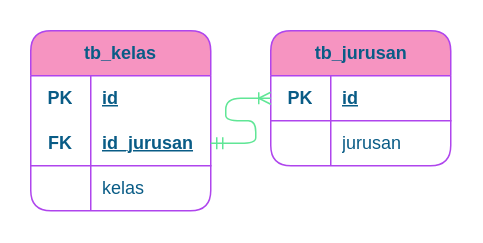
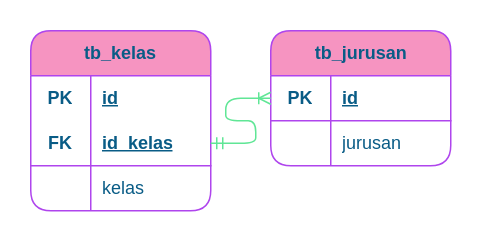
- <mxCell id="15" value="id_jurusan" style="shape=partialRectangle;connectable=0;fillColor=none;top=0;left=0;bottom=0;right=0;align=left;spacingLeft=6;fontStyle=5;overflow=hidden;html=1;whiteSpace=wrap;rounded=1;strokeColor=#AF45ED;fontColor=#095C86;" vertex="1" parent="13"><mxGeometry x="40" width="80" height="30" as="geometry"><mxRectangle width="80" height="30" as="alternateBounds" /></mxGeometry></mxCell>
+ <mxCell id="15" value="id_kelas" style="shape=partialRectangle;connectable=0;fillColor=none;top=0;left=0;bottom=0;right=0;align=left;spacingLeft=6;fontStyle=5;overflow=hidden;html=1;whiteSpace=wrap;rounded=1;strokeColor=#AF45ED;fontColor=#095C86;" vertex="1" parent="13"><mxGeometry x="40" width="80" height="30" as="geometry"><mxRectangle width="80" height="30" as="alternateBounds" /></mxGeometry></mxCell>
